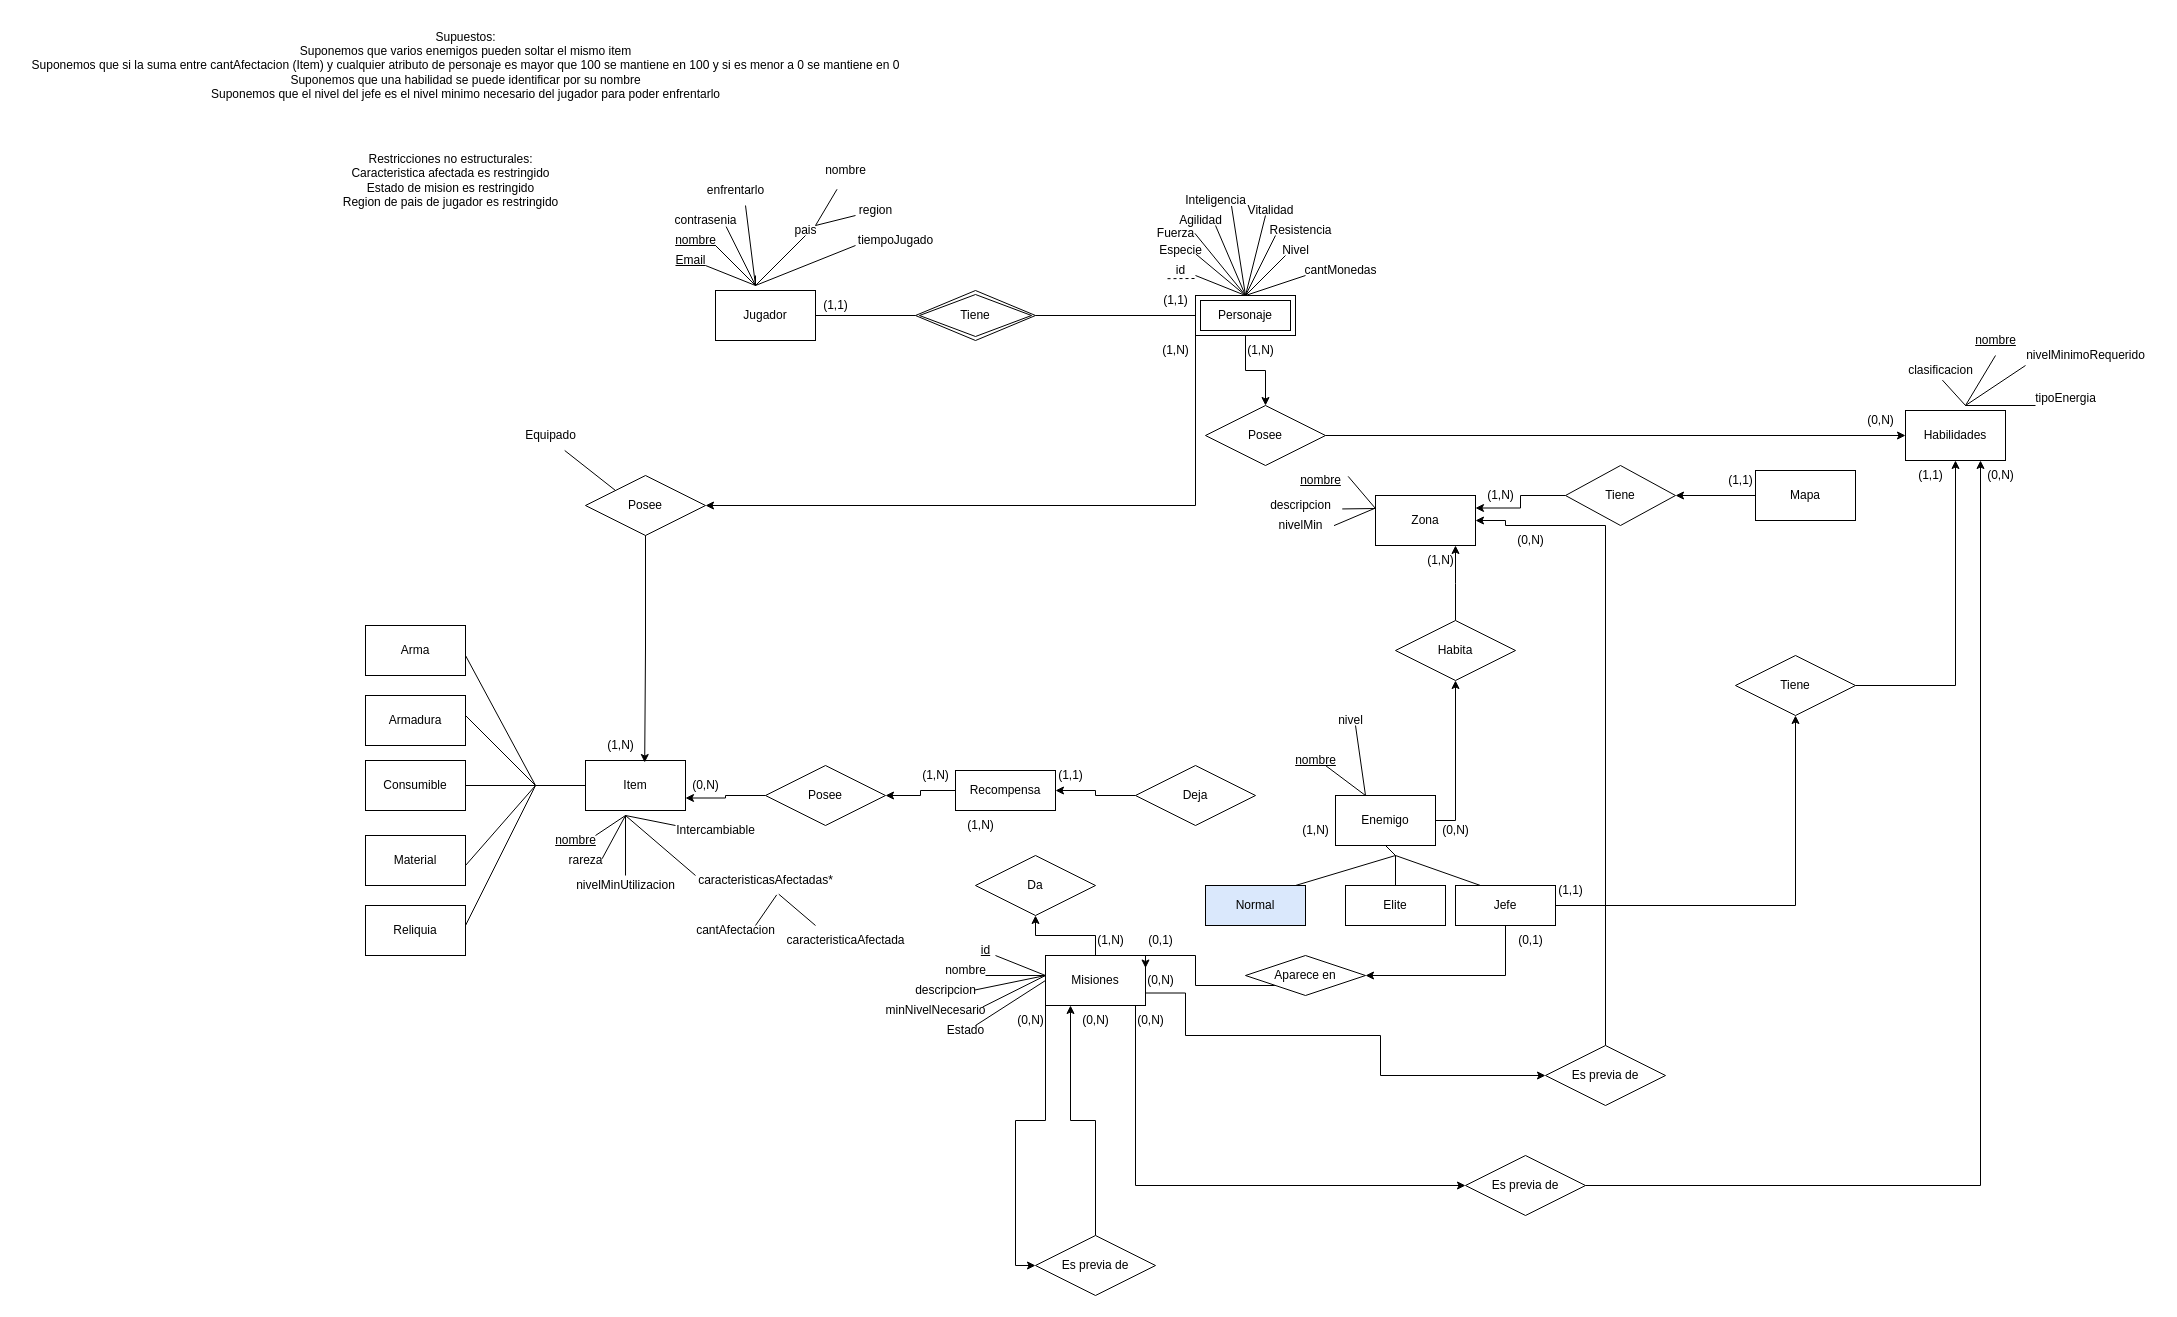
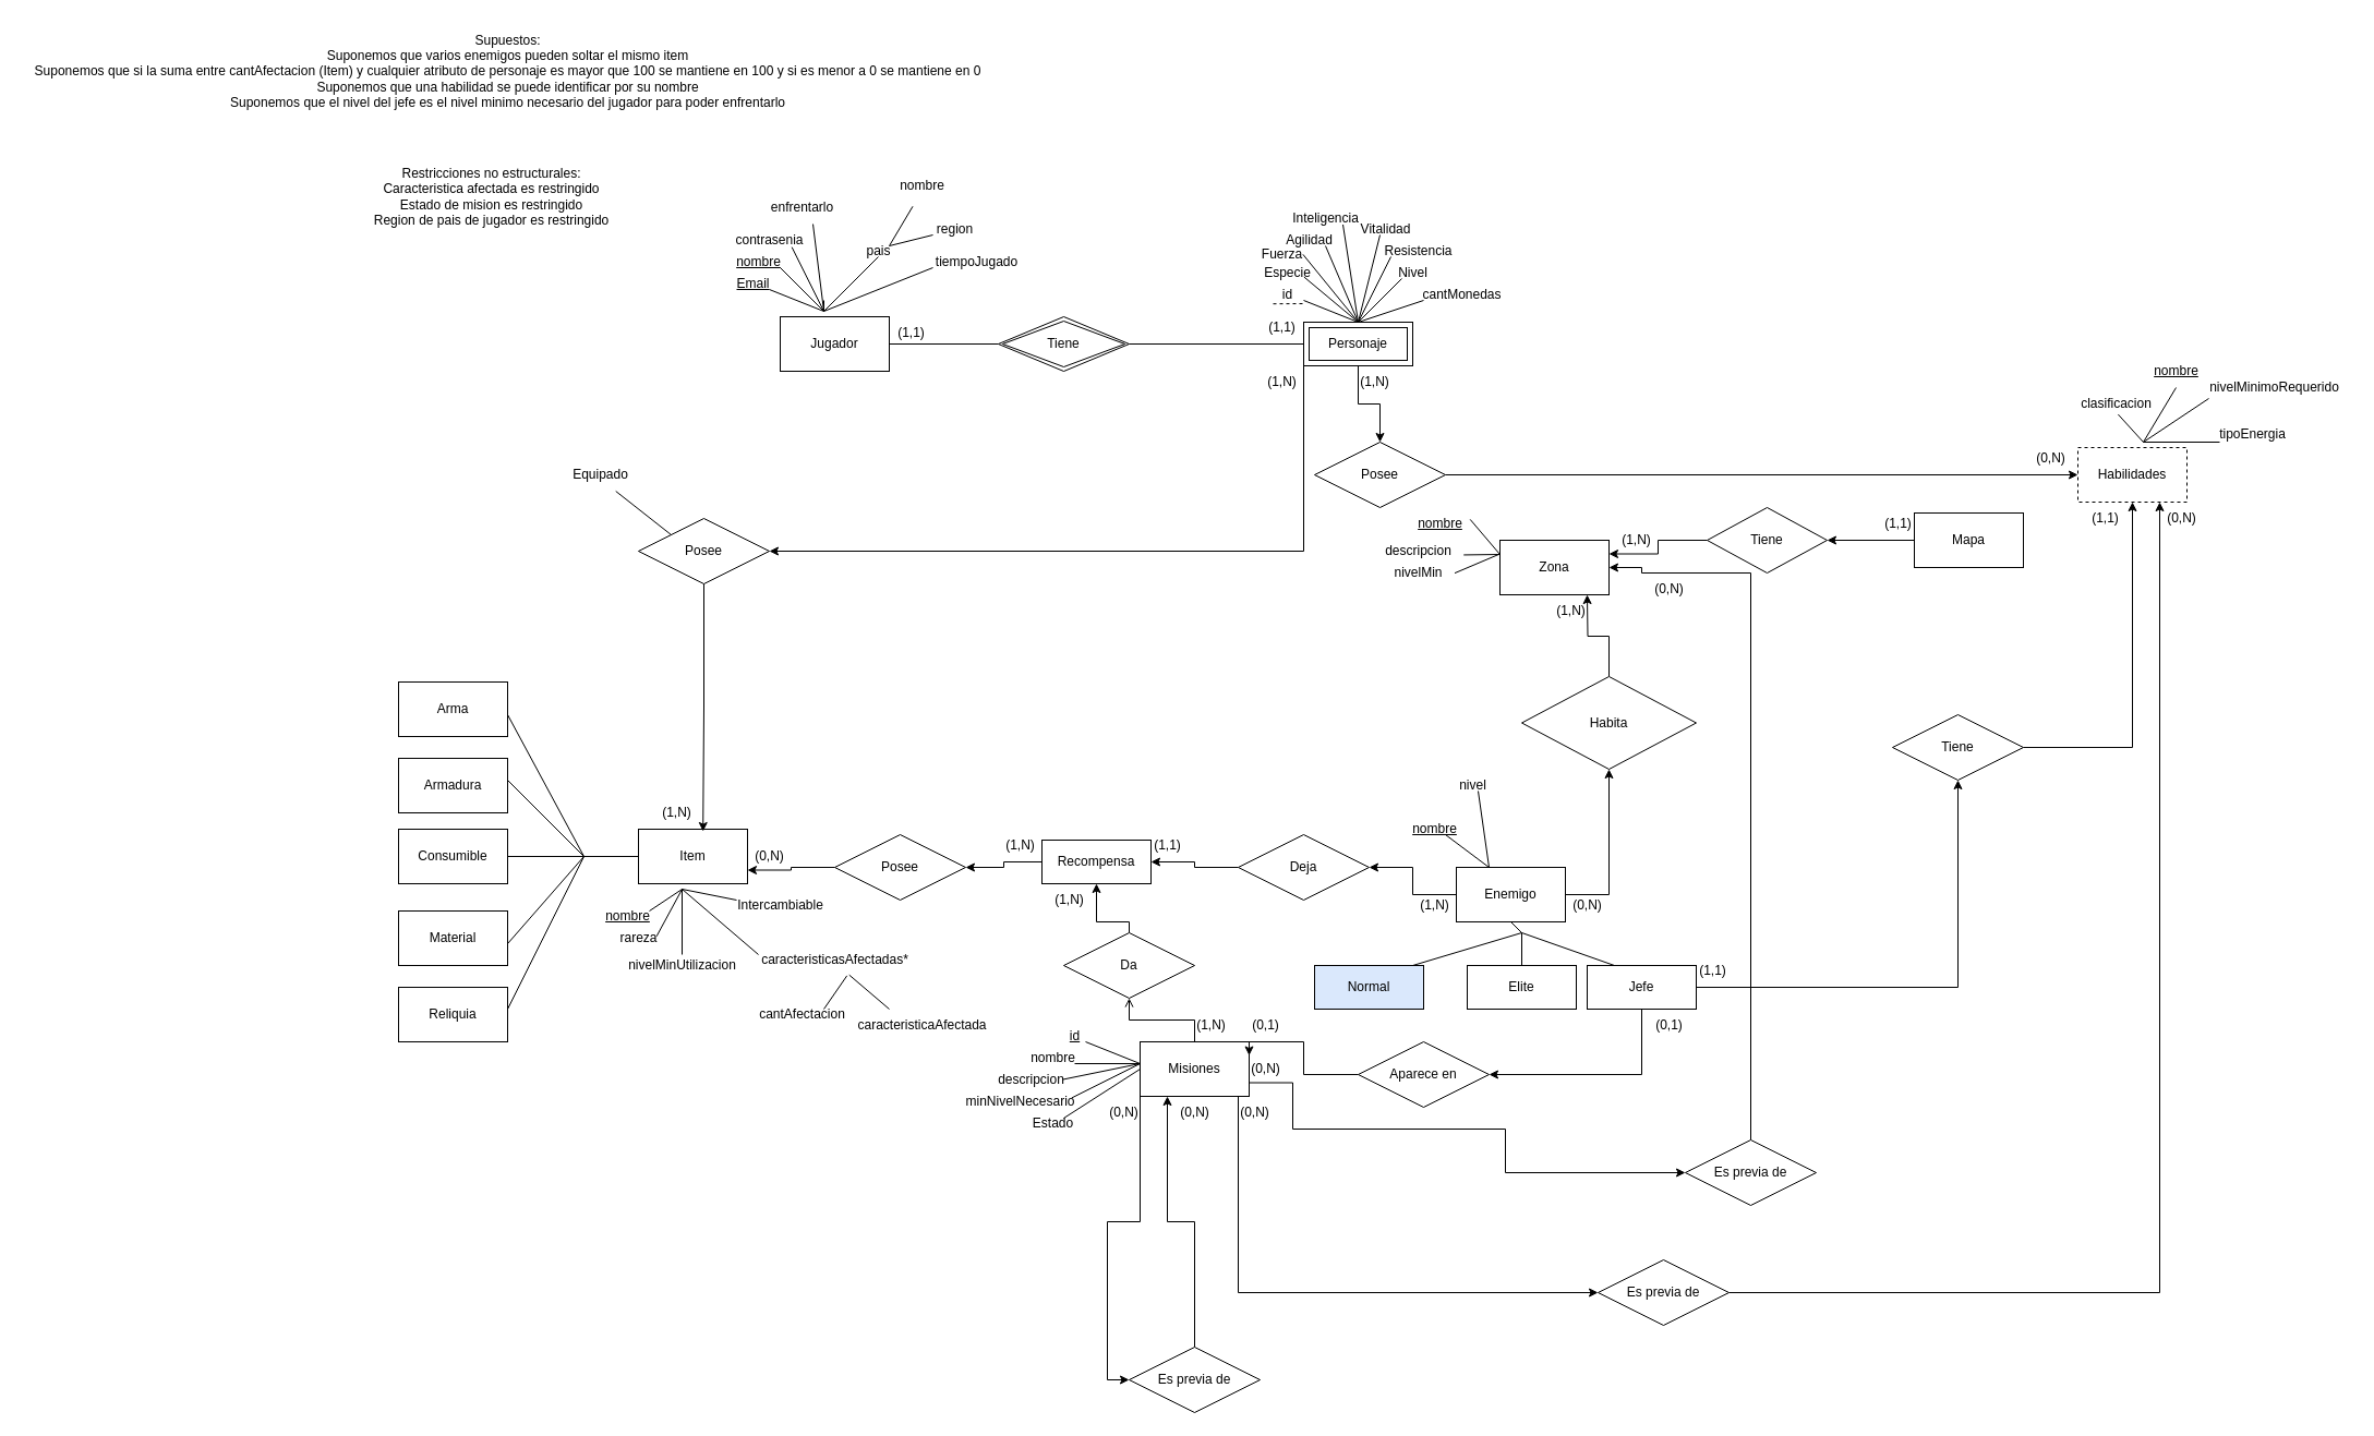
- <mxCell id="11" value="Habilidades" style="rounded=0;whiteSpace=wrap;html=1;" parent="1" vertex="1"><mxGeometry x="1905" y="410" width="100" height="50" as="geometry" /></mxCell>
+ <mxCell id="11" value="Habilidades" style="rounded=0;whiteSpace=wrap;html=1;dashed=1;" parent="1" vertex="1"><mxGeometry x="1905" y="410" width="100" height="50" as="geometry" /></mxCell>
- <mxCell id="37" value="Habita" style="shape=rhombus;perimeter=rhombusPerimeter;whiteSpace=wrap;html=1;align=center;" parent="1" vertex="1"><mxGeometry x="1395" y="620" width="120" height="60" as="geometry" /></mxCell>
+ <mxCell id="37" value="Habita" style="shape=rhombus;perimeter=rhombusPerimeter;whiteSpace=wrap;html=1;align=center;" parent="1" vertex="1"><mxGeometry x="1395" y="620" width="160" height="85" as="geometry" /></mxCell>
+ <mxCell id="14" style="edgeStyle=orthogonalEdgeStyle;rounded=0;orthogonalLoop=1;jettySize=auto;html=1;exitX=0;exitY=0.5;exitDx=0;exitDy=0;entryX=1;entryY=0.5;entryDx=0;entryDy=0;" edge="1" parent="1" source="15" target="33"><mxGeometry relative="1" as="geometry" /></mxCell>
+ <mxCell id="42" style="edgeStyle=orthogonalEdgeStyle;rounded=0;orthogonalLoop=1;jettySize=auto;html=1;exitX=0.5;exitY=0;exitDx=0;exitDy=0;entryX=0.5;entryY=1;entryDx=0;entryDy=0;" edge="1" parent="1" source="43" target="39"><mxGeometry relative="1" as="geometry"><Array as="points"><mxPoint x="1035" y="845" /><mxPoint x="1005" y="845" /></Array></mxGeometry></mxCell>
- <mxCell id="29" style="edgeStyle=orthogonalEdgeStyle;rounded=0;orthogonalLoop=1;jettySize=auto;html=1;exitX=0.5;exitY=0;exitDx=0;exitDy=0;entryX=0.5;entryY=1;entryDx=0;entryDy=0;" edge="1" parent="1" source="31" target="43"><mxGeometry relative="1" as="geometry" /></mxCell>
+ <mxCell id="29" style="edgeStyle=orthogonalEdgeStyle;rounded=0;orthogonalLoop=1;jettySize=auto;html=1;exitX=0.5;exitY=0;exitDx=0;exitDy=0;entryX=0.5;entryY=1;entryDx=0;entryDy=0;endArrow=open;" edge="1" parent="1" source="31" target="43"><mxGeometry relative="1" as="geometry" /></mxCell>
- <mxCell id="35" value="Aparece en" style="shape=rhombus;perimeter=rhombusPerimeter;whiteSpace=wrap;html=1;align=center;" parent="1" vertex="1"><mxGeometry x="1245" y="955" width="120" height="40" as="geometry" /></mxCell>
+ <mxCell id="35" value="Aparece en" style="shape=rhombus;perimeter=rhombusPerimeter;whiteSpace=wrap;html=1;align=center;" parent="1" vertex="1"><mxGeometry x="1245" y="955" width="120" height="60" as="geometry" /></mxCell>
